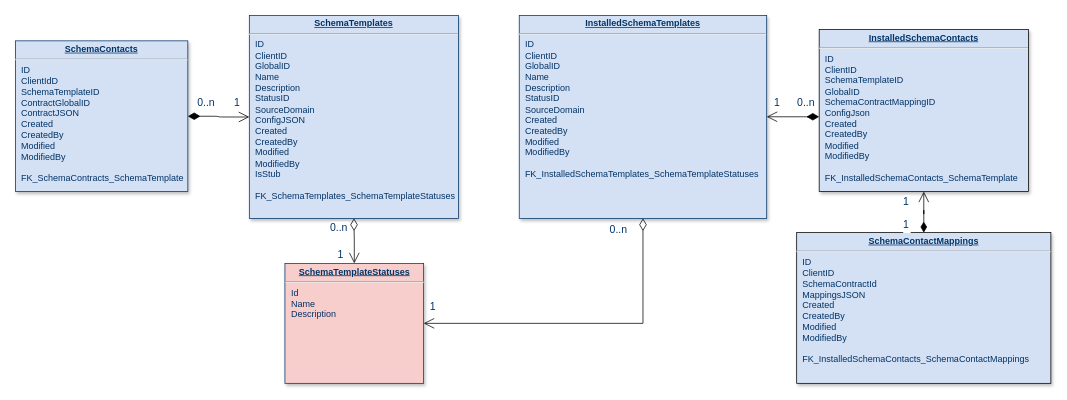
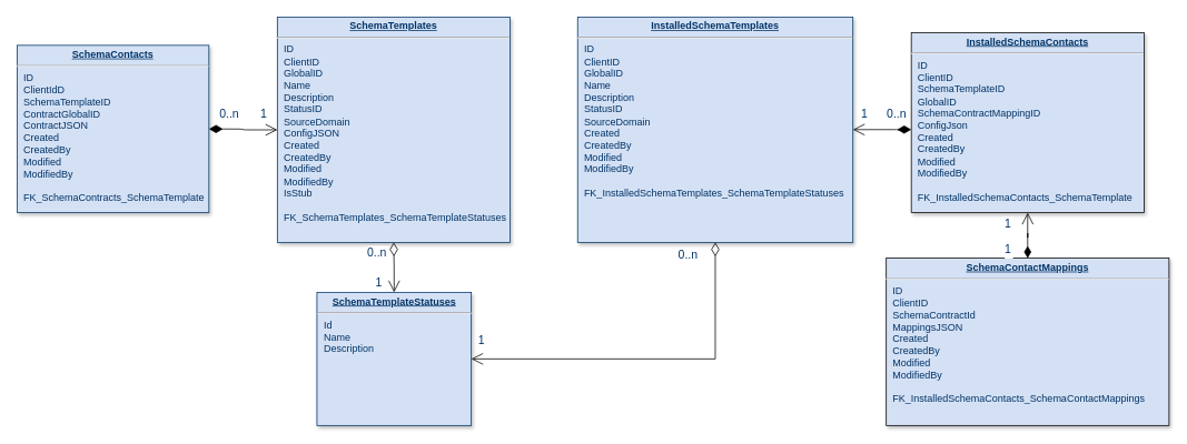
- <mxCell id="8" value="&lt;p style=&quot;margin: 4px 0px 0px; text-align: center;&quot;&gt;&lt;b&gt;&lt;u&gt;SchemaTemplateStatuses&lt;/u&gt;&lt;/b&gt;&lt;/p&gt;&lt;hr&gt;&lt;p style=&quot;margin: 0px; margin-left: 8px;&quot;&gt;Id&lt;/p&gt;&lt;p style=&quot;margin: 0px 0px 0px 8px;&quot;&gt;Name&lt;/p&gt;&lt;p style=&quot;margin: 0px 0px 0px 8px;&quot;&gt;Description&lt;/p&gt;" style="verticalAlign=top;align=left;overflow=fill;fontSize=12;fontFamily=Helvetica;html=1;strokeColor=#003366;shadow=1;fillColor=#f8cecc;fontColor=#003366;" vertex="1" parent="1"><mxGeometry x="379.5" y="350.5" width="185" height="160" as="geometry" /></mxCell>
+ <mxCell id="8" value="&lt;p style=&quot;margin: 4px 0px 0px; text-align: center;&quot;&gt;&lt;b&gt;&lt;u&gt;SchemaTemplateStatuses&lt;/u&gt;&lt;/b&gt;&lt;/p&gt;&lt;hr&gt;&lt;p style=&quot;margin: 0px; margin-left: 8px;&quot;&gt;Id&lt;/p&gt;&lt;p style=&quot;margin: 0px 0px 0px 8px;&quot;&gt;Name&lt;/p&gt;&lt;p style=&quot;margin: 0px 0px 0px 8px;&quot;&gt;Description&lt;/p&gt;" style="verticalAlign=top;align=left;overflow=fill;fontSize=12;fontFamily=Helvetica;html=1;strokeColor=#003366;shadow=1;fillColor=#D4E1F5;fontColor=#003366" vertex="1" parent="1"><mxGeometry x="379.5" y="350.5" width="185" height="160" as="geometry" /></mxCell>
